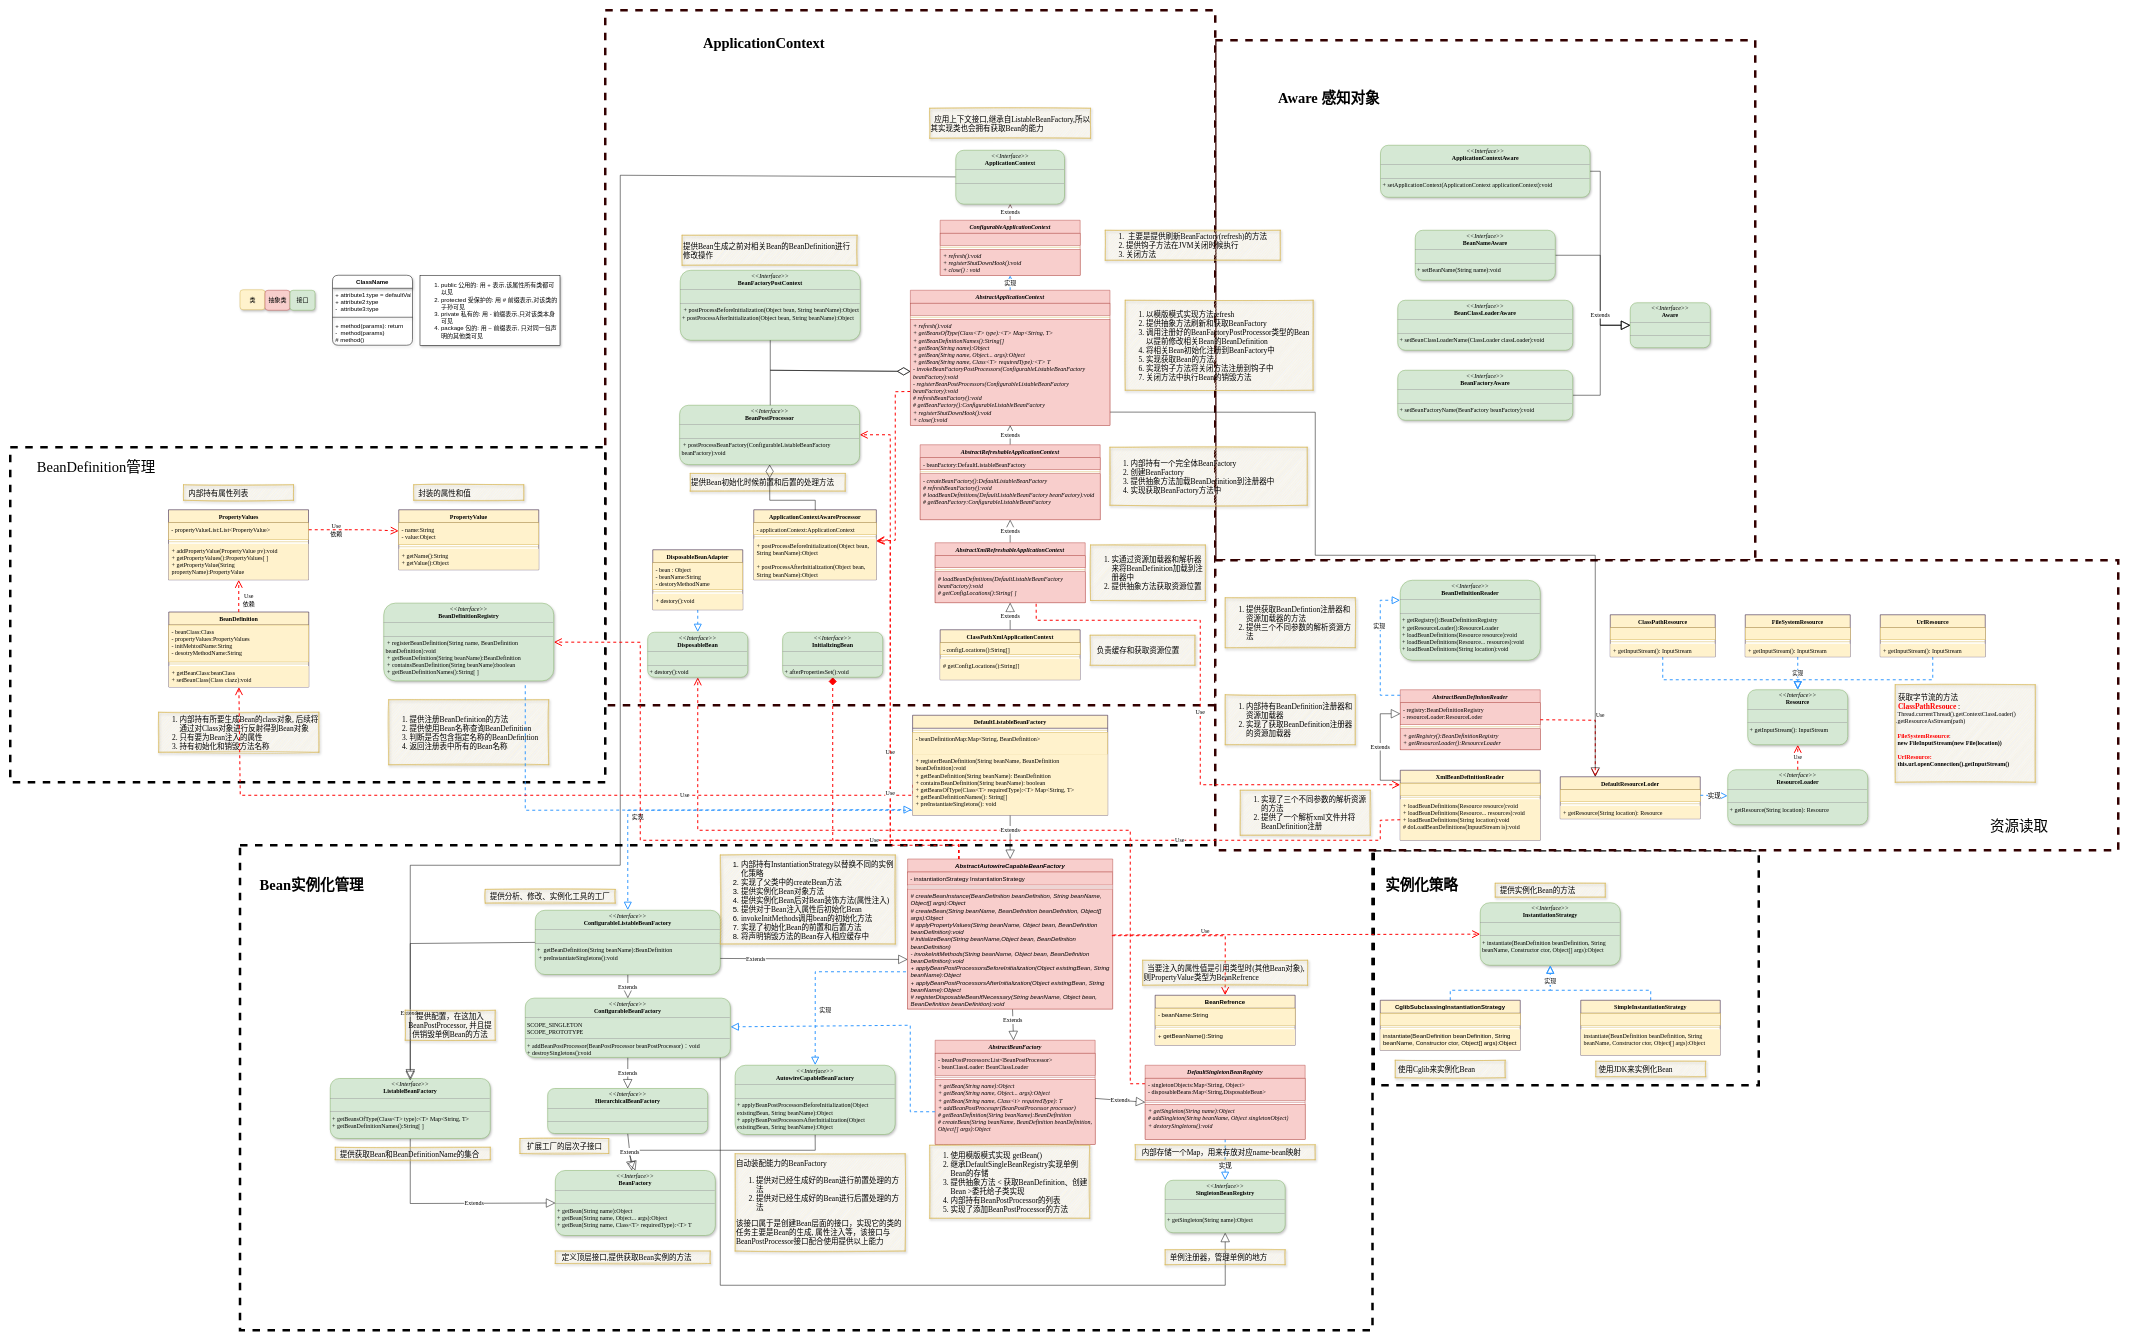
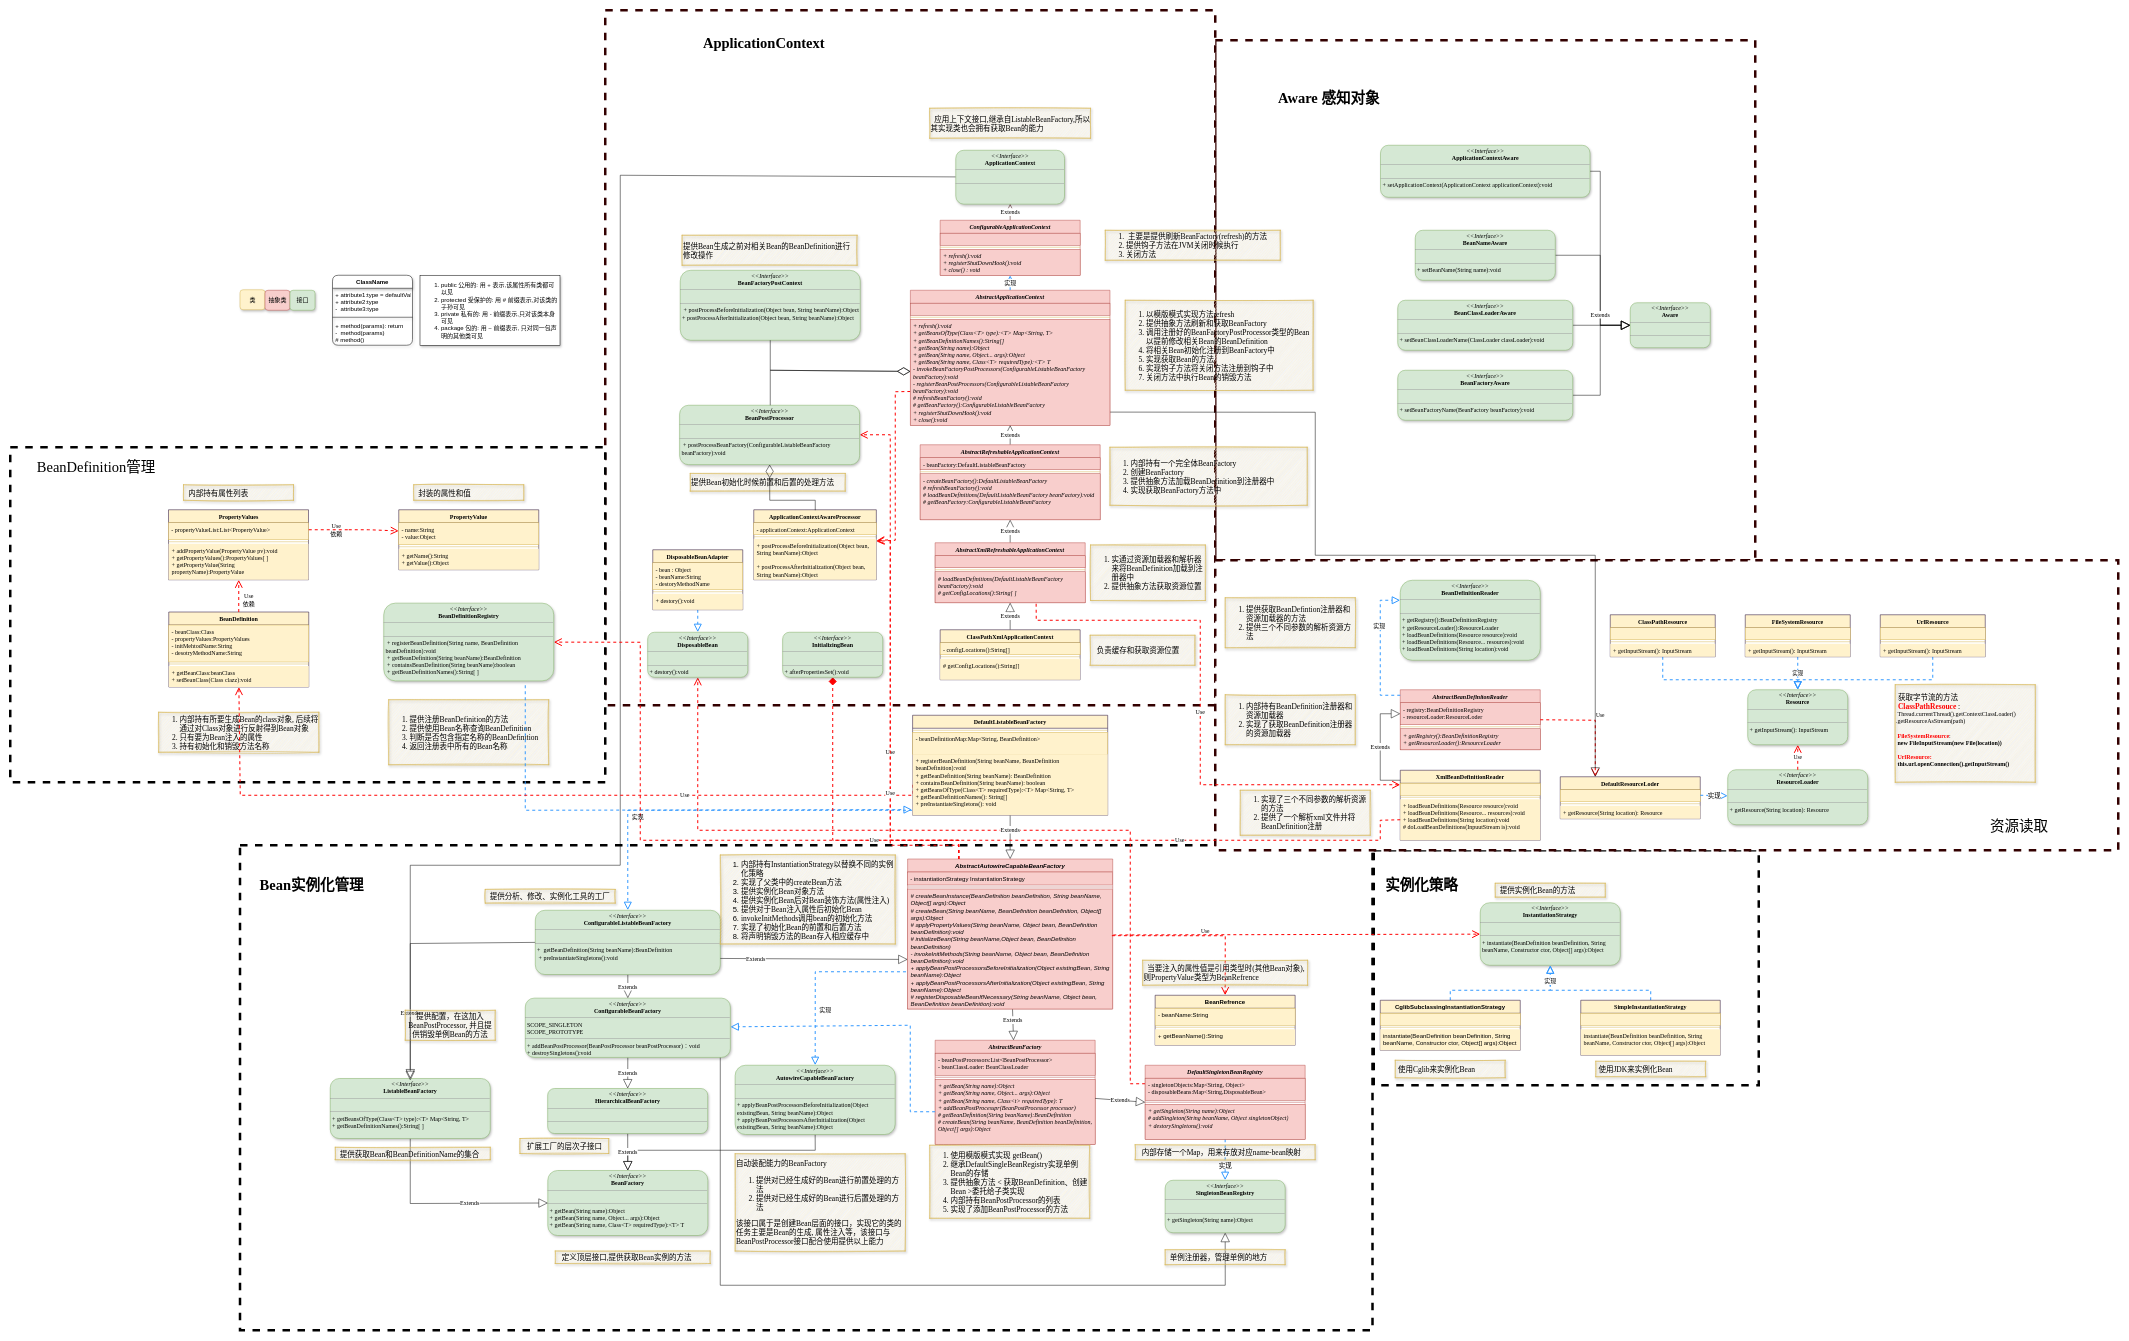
+ <mxCell id="216" style="endArrow=block;endSize=16;endFill=0;html=1;rounded=0;fontFamily=Comic Sans MS;fontSize=12;fontColor=#000000;" edge="1" parent="1" source="217" target="220"><mxGeometry relative="1" as="geometry" /></mxCell>
- <mxCell id="103" value="&lt;p style=&quot;margin: 0px ; margin-top: 4px ; text-align: center&quot;&gt;&lt;i&gt;&amp;lt;&amp;lt;Interface&amp;gt;&amp;gt;&lt;/i&gt;&lt;br&gt;&lt;b&gt;BeanFactory&lt;/b&gt;&lt;br&gt;&lt;/p&gt;&lt;hr size=&quot;1&quot;&gt;&lt;p style=&quot;margin: 0px ; margin-left: 4px&quot;&gt;&lt;br&gt;&lt;/p&gt;&lt;hr size=&quot;1&quot;&gt;&lt;p style=&quot;margin: 0px ; margin-left: 4px&quot;&gt;&lt;font style=&quot;font-size: 12px&quot;&gt;+ getBean(String name):Object&lt;br&gt;&lt;/font&gt;&lt;/p&gt;&lt;p style=&quot;margin: 0px ; margin-left: 4px&quot;&gt;+ getBean(String name, Object... args):Object&lt;/p&gt;&lt;p style=&quot;margin: 0px ; margin-left: 4px&quot;&gt;+ getBean(String name, Class&amp;lt;T&amp;gt; requiredType):&amp;lt;T&amp;gt; T&lt;/p&gt;" style="verticalAlign=top;align=left;overflow=fill;fontSize=12;fontFamily=Comic Sans MS;html=1;rounded=1;shadow=1;glass=0;sketch=0;strokeColor=#82b366;fillColor=#d5e8d4;" parent="1" vertex="1"><mxGeometry x="1110.13" y="2340.5" width="320" height="130" as="geometry" /></mxCell>
+ <mxCell id="103" value="&lt;p style=&quot;margin: 0px ; margin-top: 4px ; text-align: center&quot;&gt;&lt;i&gt;&amp;lt;&amp;lt;Interface&amp;gt;&amp;gt;&lt;/i&gt;&lt;br&gt;&lt;b&gt;BeanFactory&lt;/b&gt;&lt;br&gt;&lt;/p&gt;&lt;hr size=&quot;1&quot;&gt;&lt;p style=&quot;margin: 0px ; margin-left: 4px&quot;&gt;&lt;br&gt;&lt;/p&gt;&lt;hr size=&quot;1&quot;&gt;&lt;p style=&quot;margin: 0px ; margin-left: 4px&quot;&gt;&lt;font style=&quot;font-size: 12px&quot;&gt;+ getBean(String name):Object&lt;br&gt;&lt;/font&gt;&lt;/p&gt;&lt;p style=&quot;margin: 0px ; margin-left: 4px&quot;&gt;+ getBean(String name, Object... args):Object&lt;/p&gt;&lt;p style=&quot;margin: 0px ; margin-left: 4px&quot;&gt;+ getBean(String name, Class&amp;lt;T&amp;gt; requiredType):&amp;lt;T&amp;gt; T&lt;/p&gt;" style="verticalAlign=top;align=left;overflow=fill;fontSize=12;fontFamily=Comic Sans MS;html=1;rounded=1;shadow=1;glass=0;sketch=0;strokeColor=#82b366;fillColor=#d5e8d4;" parent="1" vertex="1"><mxGeometry x="1095.13" y="2340.5" width="320" height="130" as="geometry" /></mxCell>
